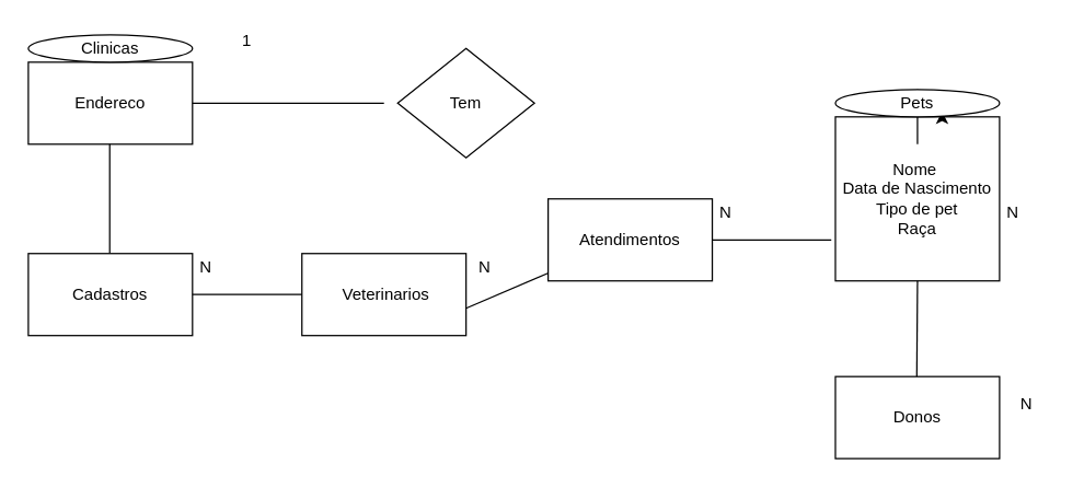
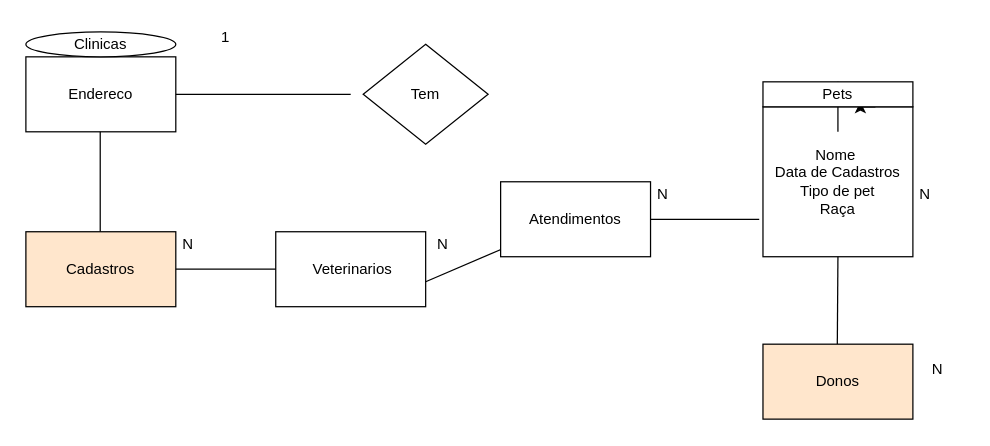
- <mxCell id="9" value="Pets" style="ellipse;whiteSpace=wrap;html=1;" vertex="1" parent="1"><mxGeometry x="610" y="65" width="120" height="20" as="geometry" /></mxCell>
+ <mxCell id="9" value="Pets" style="rounded=0;whiteSpace=wrap;html=1;" vertex="1" parent="1"><mxGeometry x="610" y="65" width="120" height="20" as="geometry" /></mxCell>
- <mxCell id="6" value="Nome&amp;nbsp;&lt;br&gt;Data de Nascimento&lt;br&gt;Tipo de pet&lt;br&gt;Raça" style="rounded=0;whiteSpace=wrap;html=1;" vertex="1" parent="1"><mxGeometry x="610" y="85" width="120" height="120" as="geometry" /></mxCell>
+ <mxCell id="6" value="Nome&amp;nbsp;&lt;br&gt;Data de Cadastros&lt;br&gt;Tipo de pet&lt;br&gt;Raça" style="rounded=0;whiteSpace=wrap;html=1;" vertex="1" parent="1"><mxGeometry x="610" y="85" width="120" height="120" as="geometry" /></mxCell>
- <mxCell id="14" value="Cadastros" style="rounded=0;whiteSpace=wrap;html=1;" vertex="1" parent="1"><mxGeometry x="20" y="185" width="120" height="60" as="geometry" /></mxCell>
+ <mxCell id="14" value="Cadastros" style="rounded=0;whiteSpace=wrap;html=1;fillColor=#ffe6cc;" vertex="1" parent="1"><mxGeometry x="20" y="185" width="120" height="60" as="geometry" /></mxCell>
- <mxCell id="11" value="Donos" style="rounded=0;whiteSpace=wrap;html=1;" vertex="1" parent="1"><mxGeometry x="610" y="275" width="120" height="60" as="geometry" /></mxCell>
+ <mxCell id="11" value="Donos" style="rounded=0;whiteSpace=wrap;html=1;fillColor=#ffe6cc;" vertex="1" parent="1"><mxGeometry x="610" y="275" width="120" height="60" as="geometry" /></mxCell>
